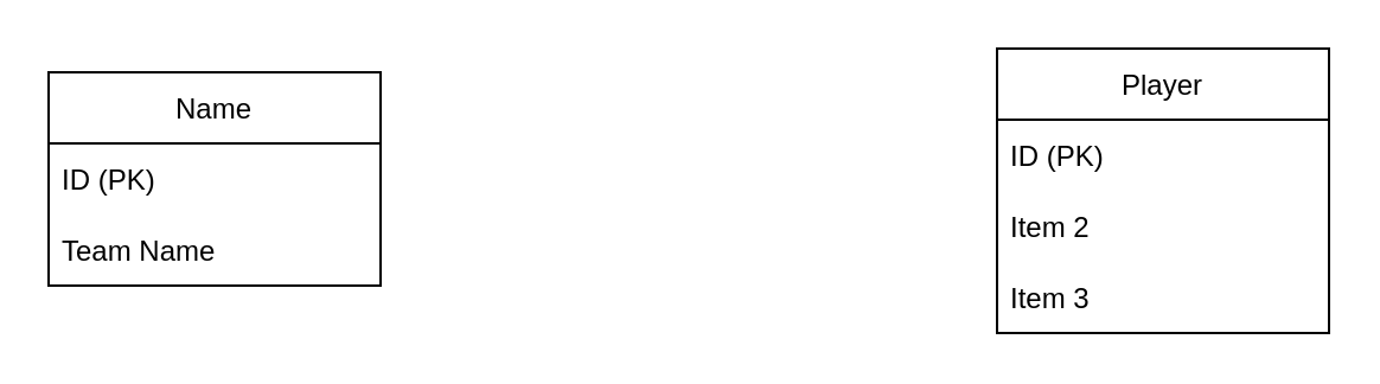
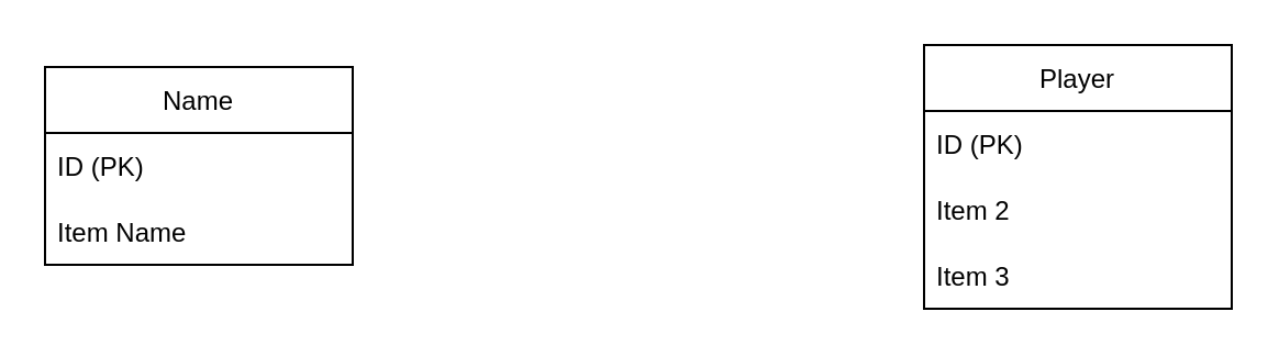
- <mxCell id="4" value="Team Name" style="text;strokeColor=none;fillColor=none;align=left;verticalAlign=middle;spacingLeft=4;spacingRight=4;overflow=hidden;points=[[0,0.5],[1,0.5]];portConstraint=eastwest;rotatable=0;" vertex="1" parent="2"><mxGeometry y="60" width="140" height="30" as="geometry" /></mxCell>
+ <mxCell id="4" value="Item Name" style="text;strokeColor=none;fillColor=none;align=left;verticalAlign=middle;spacingLeft=4;spacingRight=4;overflow=hidden;points=[[0,0.5],[1,0.5]];portConstraint=eastwest;rotatable=0;" vertex="1" parent="2"><mxGeometry y="60" width="140" height="30" as="geometry" /></mxCell>
